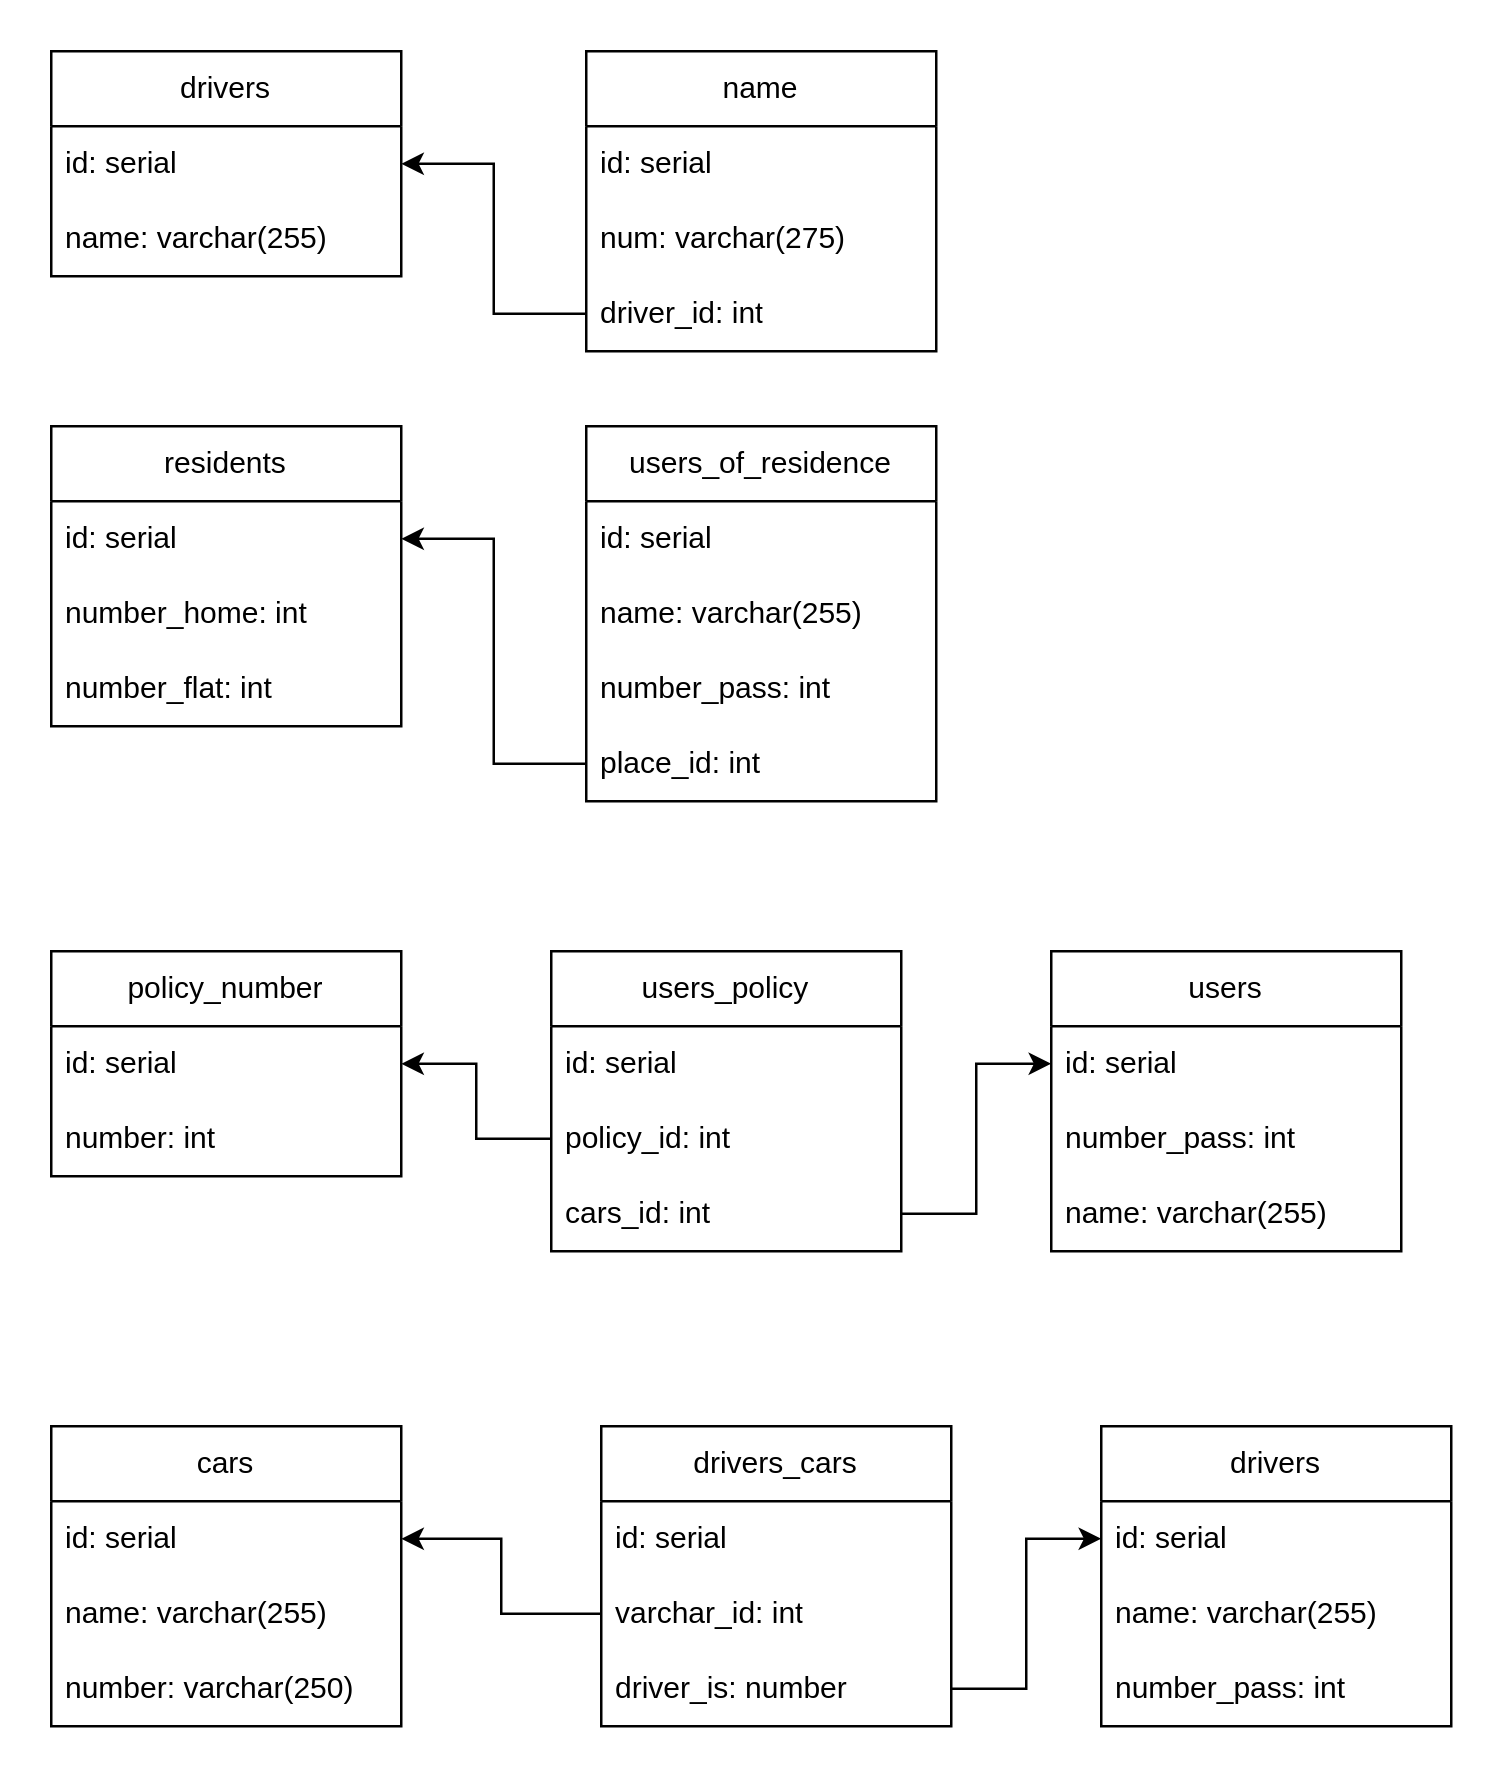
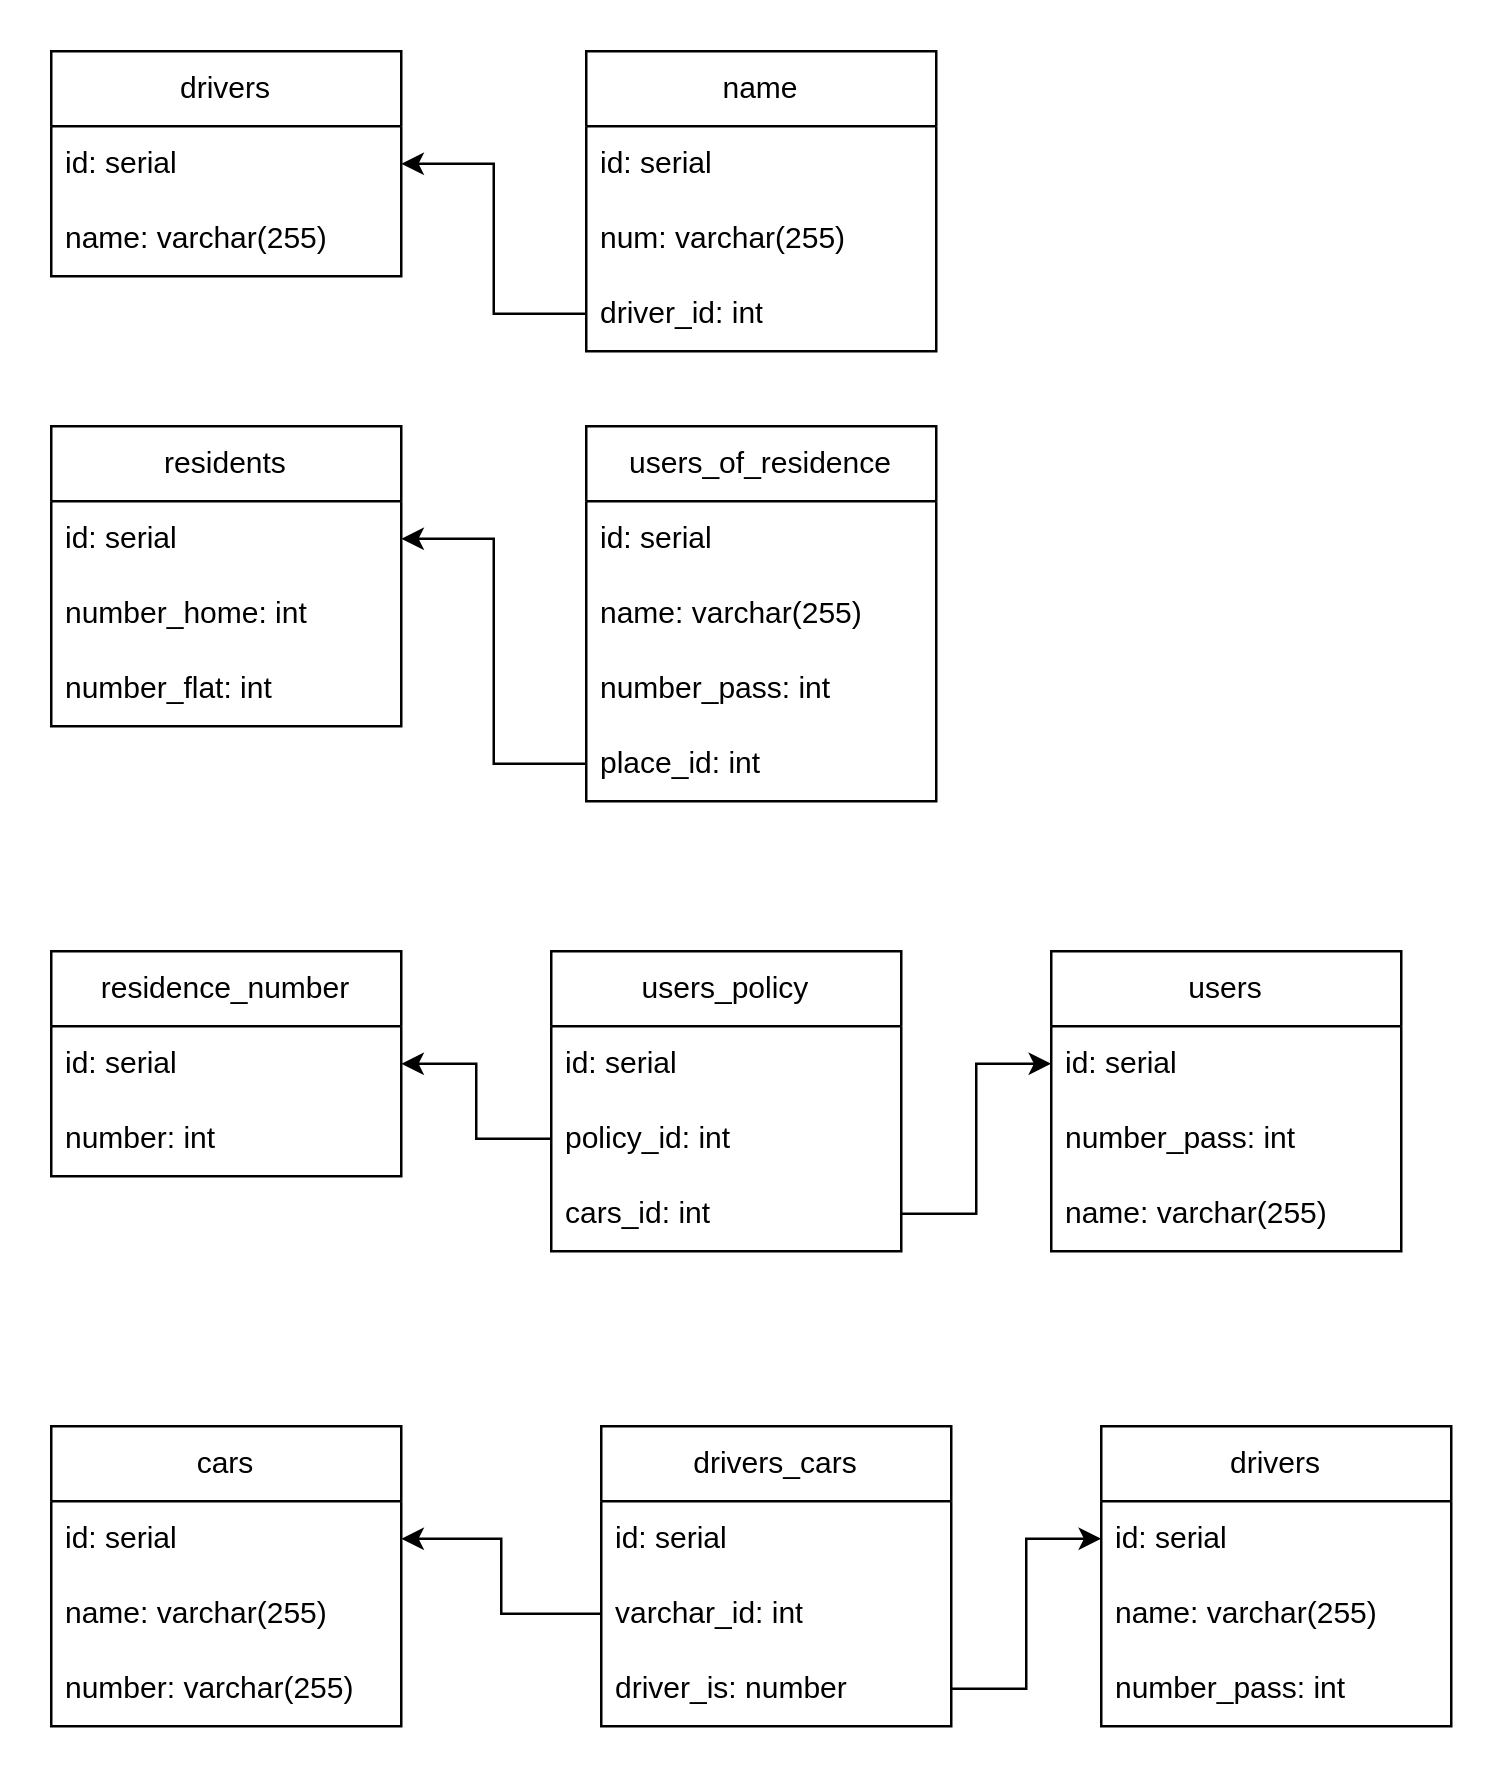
- <mxCell id="7" value="num: varchar(275)" style="text;strokeColor=none;fillColor=none;align=left;verticalAlign=middle;spacingLeft=4;spacingRight=4;overflow=hidden;points=[[0,0.5],[1,0.5]];portConstraint=eastwest;rotatable=0;whiteSpace=wrap;html=1;" vertex="1" parent="5"><mxGeometry y="60" width="140" height="30" as="geometry" /></mxCell>
+ <mxCell id="7" value="num: varchar(255)" style="text;strokeColor=none;fillColor=none;align=left;verticalAlign=middle;spacingLeft=4;spacingRight=4;overflow=hidden;points=[[0,0.5],[1,0.5]];portConstraint=eastwest;rotatable=0;whiteSpace=wrap;html=1;" vertex="1" parent="5"><mxGeometry y="60" width="140" height="30" as="geometry" /></mxCell>
- <mxCell id="20" value="policy_number" style="swimlane;fontStyle=0;childLayout=stackLayout;horizontal=1;startSize=30;horizontalStack=0;resizeParent=1;resizeParentMax=0;resizeLast=0;collapsible=1;marginBottom=0;whiteSpace=wrap;html=1;" vertex="1" parent="1"><mxGeometry x="20" y="380" width="140" height="90" as="geometry" /></mxCell>
+ <mxCell id="20" value="residence_number" style="swimlane;fontStyle=0;childLayout=stackLayout;horizontal=1;startSize=30;horizontalStack=0;resizeParent=1;resizeParentMax=0;resizeLast=0;collapsible=1;marginBottom=0;whiteSpace=wrap;html=1;" vertex="1" parent="1"><mxGeometry x="20" y="380" width="140" height="90" as="geometry" /></mxCell>
- <mxCell id="36" value="number: varchar(250)" style="text;strokeColor=none;fillColor=none;align=left;verticalAlign=middle;spacingLeft=4;spacingRight=4;overflow=hidden;points=[[0,0.5],[1,0.5]];portConstraint=eastwest;rotatable=0;whiteSpace=wrap;html=1;" vertex="1" parent="33"><mxGeometry y="90" width="140" height="30" as="geometry" /></mxCell>
+ <mxCell id="36" value="number: varchar(255)" style="text;strokeColor=none;fillColor=none;align=left;verticalAlign=middle;spacingLeft=4;spacingRight=4;overflow=hidden;points=[[0,0.5],[1,0.5]];portConstraint=eastwest;rotatable=0;whiteSpace=wrap;html=1;" vertex="1" parent="33"><mxGeometry y="90" width="140" height="30" as="geometry" /></mxCell>
